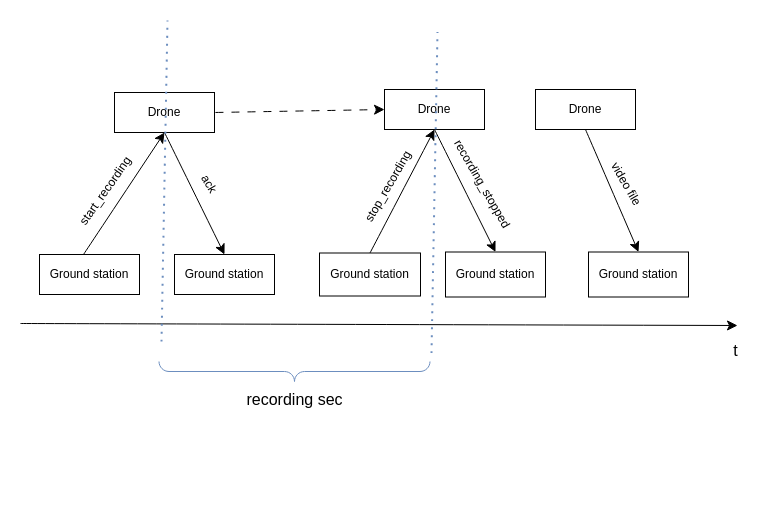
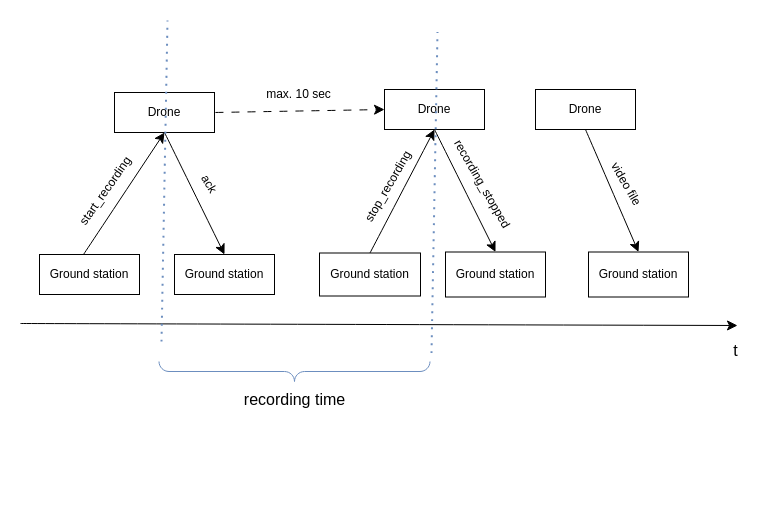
+ <mxCell id="11" value="max. 10 sec" style="text;html=1;align=center;verticalAlign=middle;resizable=0;points=[];autosize=1;strokeColor=none;fillColor=none;fontSize=12;strokeWidth=1;" vertex="1" parent="1"><mxGeometry x="256" y="81" width="83" height="26" as="geometry" /></mxCell>
- <mxCell id="27" value="recording sec" style="text;html=1;align=center;verticalAlign=middle;resizable=0;points=[];autosize=1;strokeColor=none;fillColor=none;fontSize=16;" vertex="1" parent="1"><mxGeometry x="234.5" y="383" width="119" height="31" as="geometry" /></mxCell>
+ <mxCell id="27" value="recording time" style="text;html=1;align=center;verticalAlign=middle;resizable=0;points=[];autosize=1;strokeColor=none;fillColor=none;fontSize=16;" vertex="1" parent="1"><mxGeometry x="234.5" y="383" width="119" height="31" as="geometry" /></mxCell>
